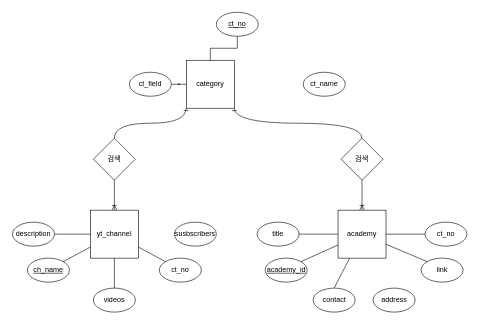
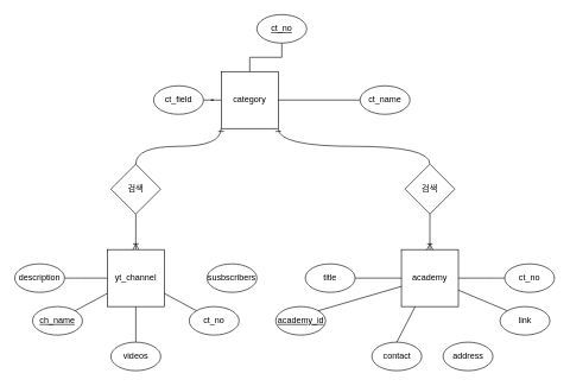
+ <mxCell id="8" style="edgeStyle=orthogonalEdgeStyle;rounded=0;orthogonalLoop=1;jettySize=auto;html=1;exitX=0;exitY=0.5;exitDx=0;exitDy=0;startArrow=none;startFill=0;endArrow=none;endFill=0;" edge="1" parent="1" source="9" target="2"><mxGeometry relative="1" as="geometry" /></mxCell>
- <mxCell id="29" value="&lt;u&gt;academy_id&lt;/u&gt;" style="ellipse;whiteSpace=wrap;html=1;" parent="1" vertex="1"><mxGeometry x="441.5" y="430" width="70" height="40" as="geometry" /></mxCell>
+ <mxCell id="29" value="&lt;u&gt;academy_id&lt;/u&gt;" style="ellipse;whiteSpace=wrap;html=1;" parent="1" vertex="1"><mxGeometry x="386.5" y="430" width="70" height="40" as="geometry" /></mxCell>
